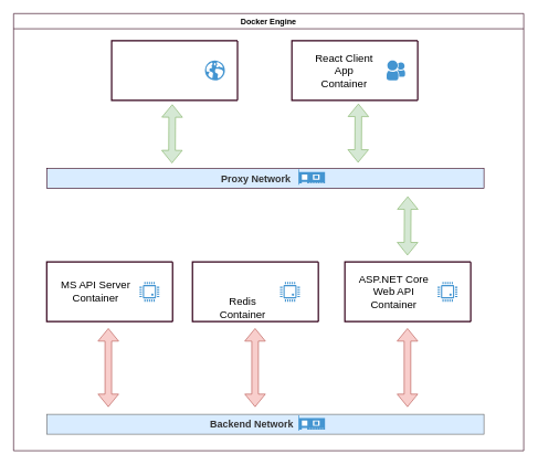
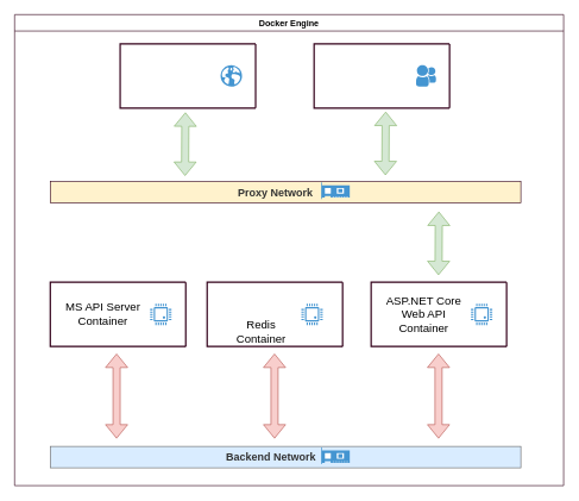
- <mxCell id="14" value="&lt;font style=&quot;font-size: 16px;&quot;&gt;React Client App Container&lt;/font&gt;" style="text;html=1;strokeColor=none;fillColor=none;align=center;verticalAlign=middle;whiteSpace=wrap;rounded=0;" vertex="1" parent="13"><mxGeometry x="30" y="30" width="97.87" height="30" as="geometry" /></mxCell>
- <mxCell id="20" value="&lt;b&gt;&lt;font style=&quot;font-size: 15px;&quot;&gt;Proxy Network&lt;span style=&quot;white-space: pre;&quot;&gt;&#09;&lt;/span&gt;&lt;/font&gt;&lt;/b&gt;" style="rounded=0;whiteSpace=wrap;html=1;fillColor=#D9ECFF;fontColor=#333333;strokeColor=#33001A;" vertex="1" parent="2"><mxGeometry x="50" y="234" width="660" height="30" as="geometry" /></mxCell>
+ <mxCell id="20" value="&lt;b&gt;&lt;font style=&quot;font-size: 15px;&quot;&gt;Proxy Network&lt;span style=&quot;white-space: pre;&quot;&gt;&#09;&lt;/span&gt;&lt;/font&gt;&lt;/b&gt;" style="rounded=0;whiteSpace=wrap;html=1;fillColor=#fff2cc;fontColor=#333333;strokeColor=#33001A;" vertex="1" parent="2"><mxGeometry x="50" y="234" width="660" height="30" as="geometry" /></mxCell>
